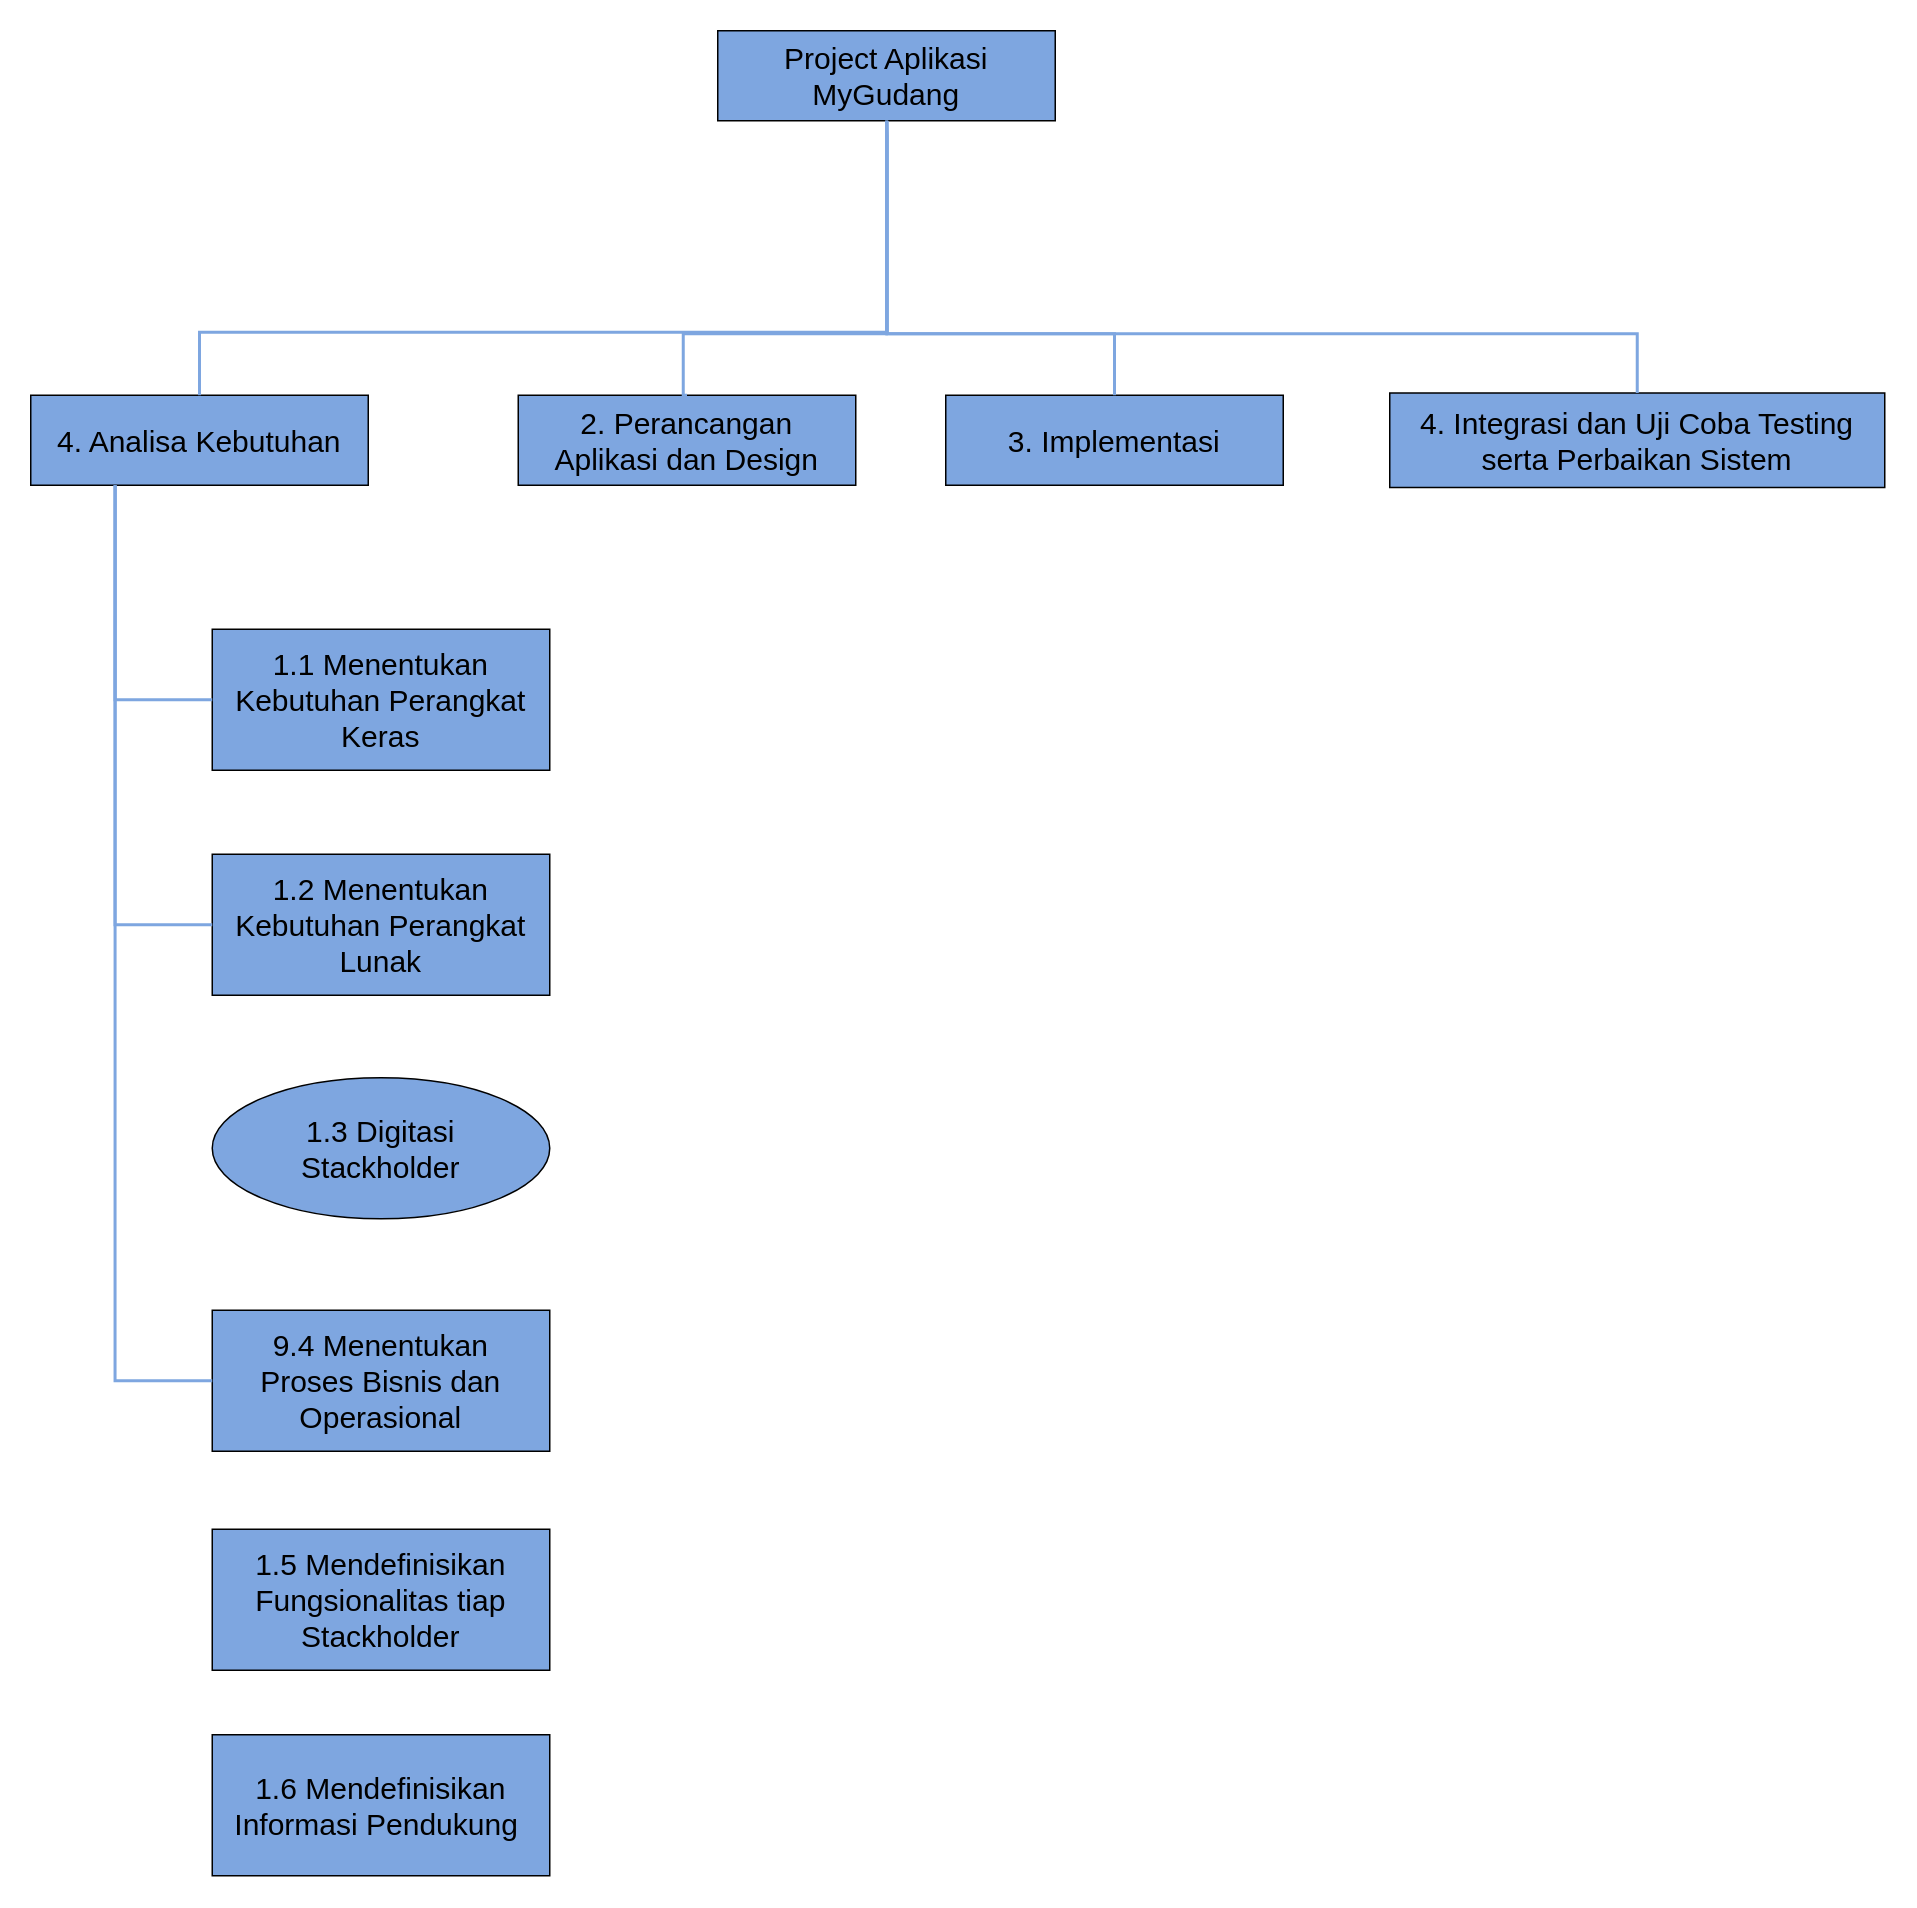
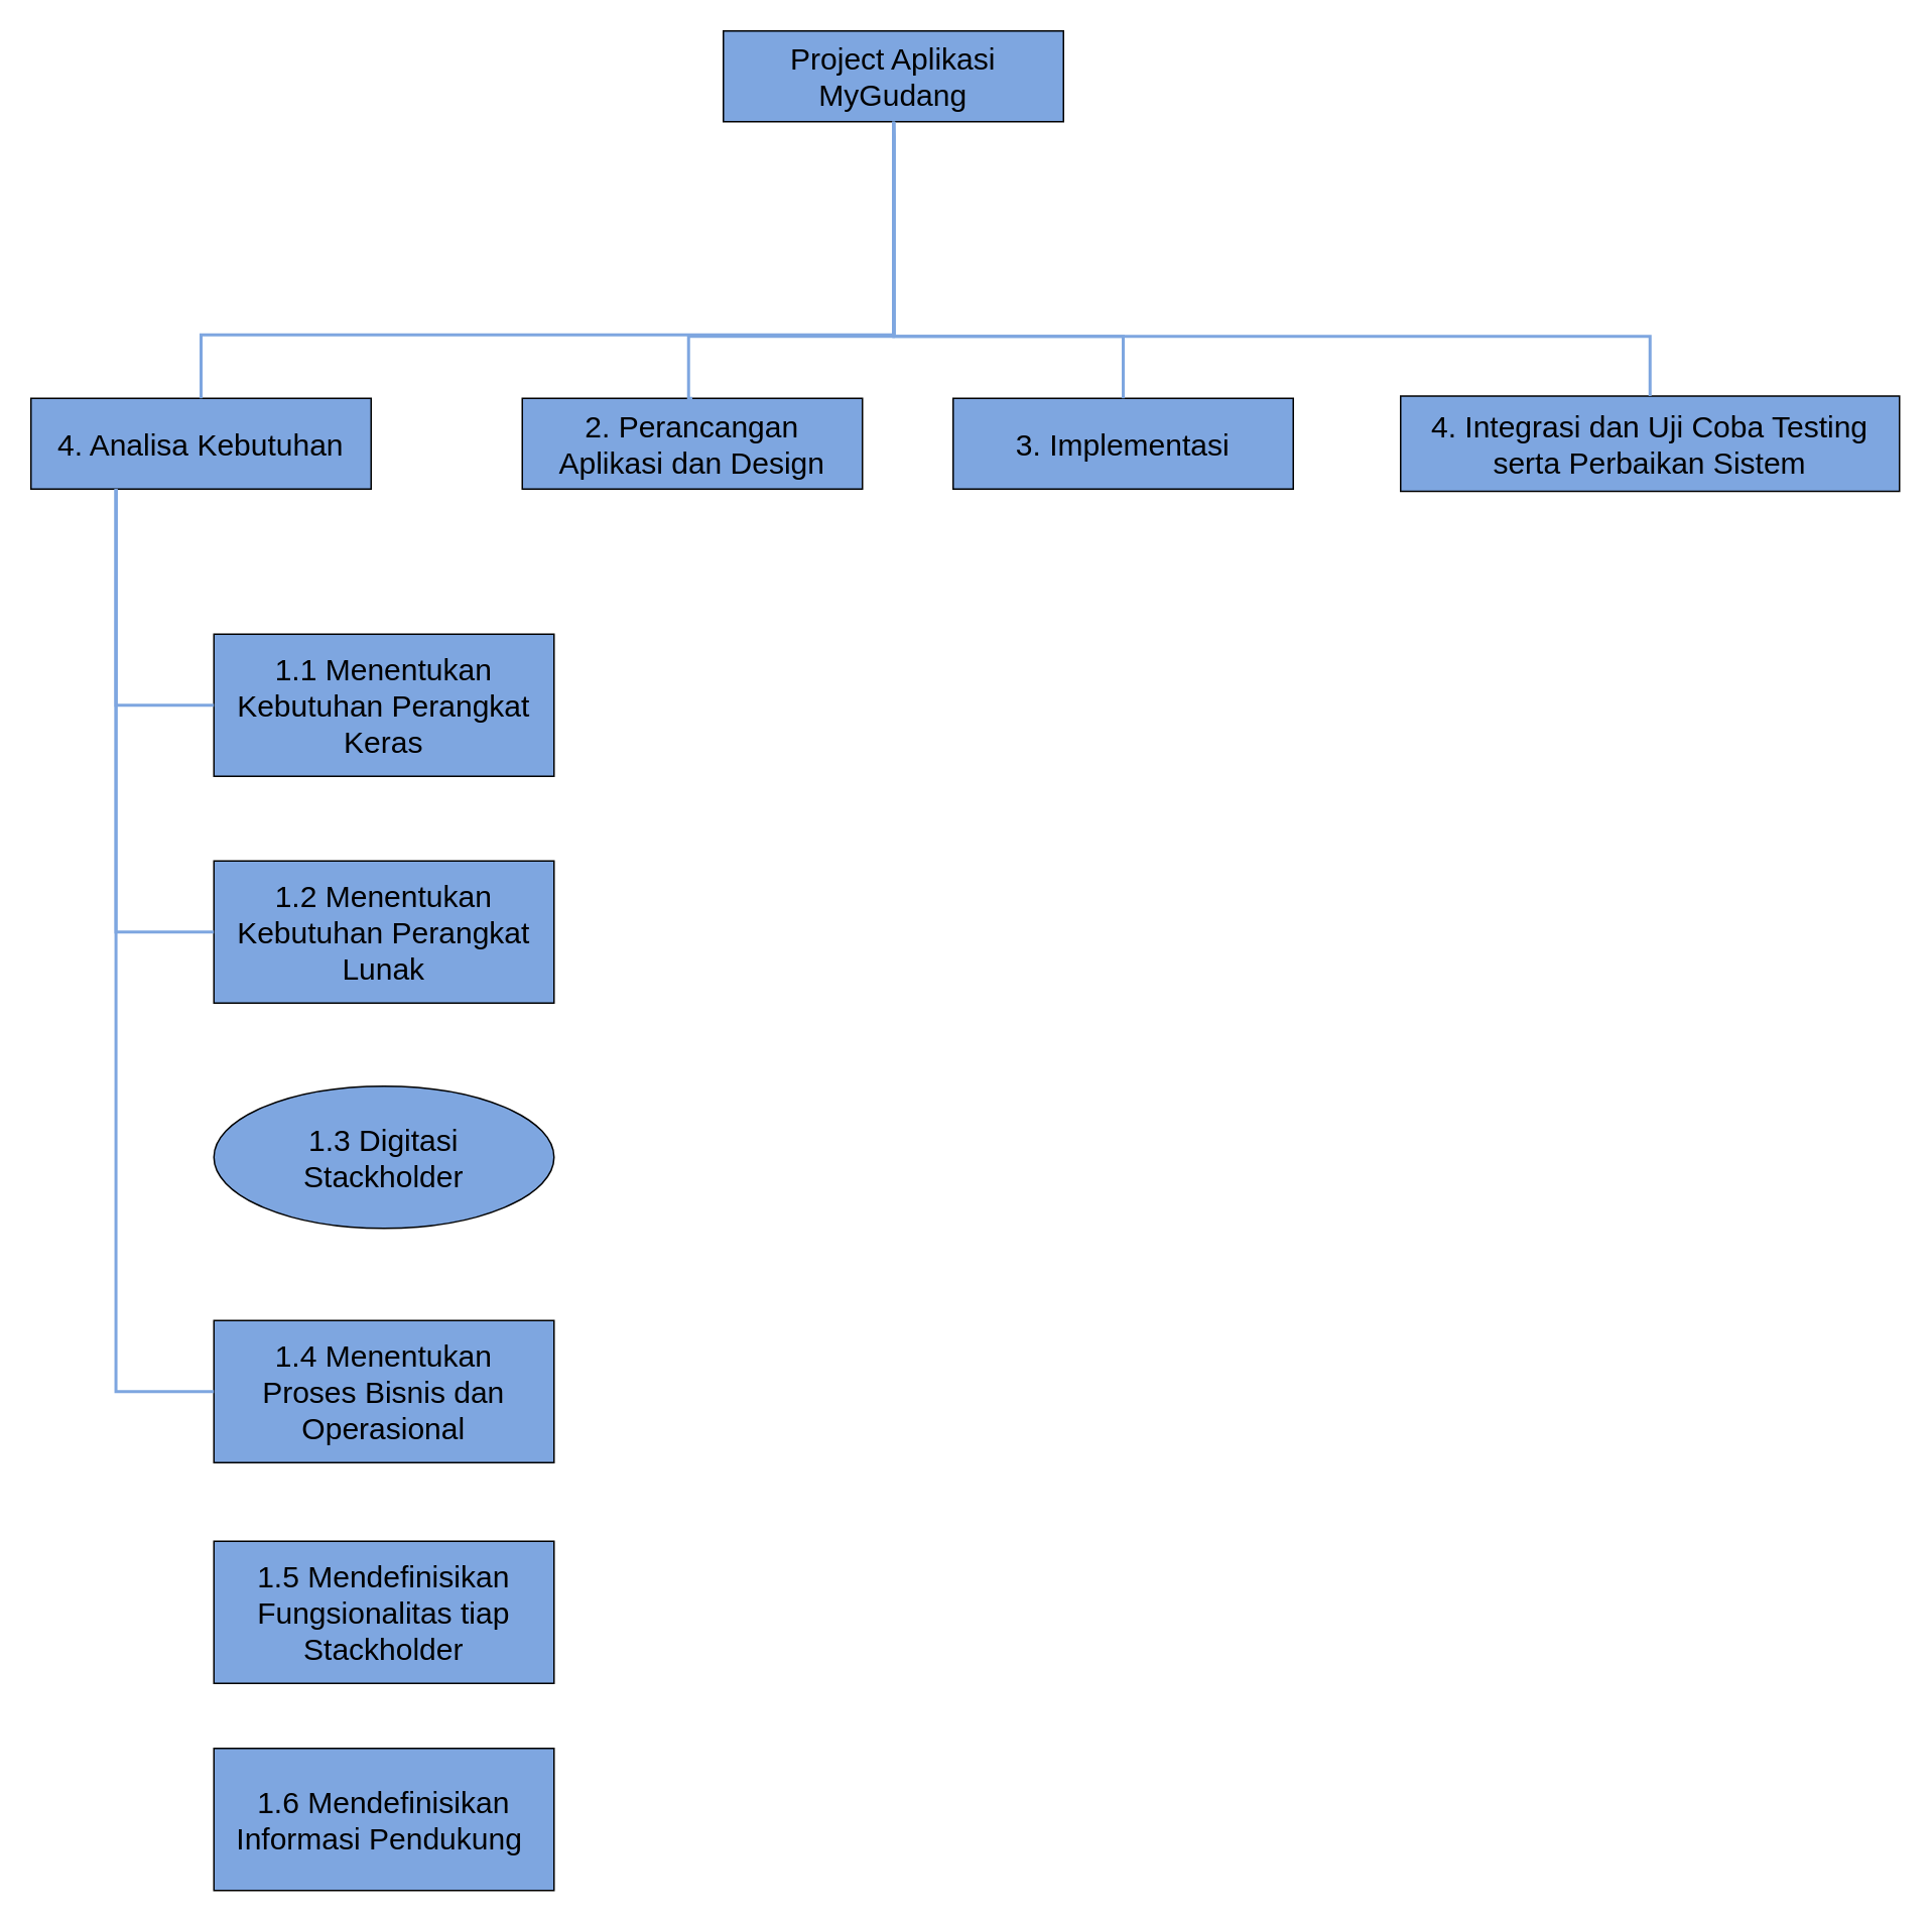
- <mxCell id="14" value="&lt;span style=&quot;font-size: 20px;&quot;&gt;9.4 Menentukan &lt;br&gt;Proses Bisnis dan Operasional&lt;/span&gt;" style="rounded=0;whiteSpace=wrap;html=1;fontSize=16;fillColor=#7EA6E0;" vertex="1" parent="1"><mxGeometry x="141" y="873" width="225" height="94" as="geometry" /></mxCell>
+ <mxCell id="14" value="&lt;span style=&quot;font-size: 20px;&quot;&gt;1.4 Menentukan &lt;br&gt;Proses Bisnis dan Operasional&lt;/span&gt;" style="rounded=0;whiteSpace=wrap;html=1;fontSize=16;fillColor=#7EA6E0;" vertex="1" parent="1"><mxGeometry x="141" y="873" width="225" height="94" as="geometry" /></mxCell>
